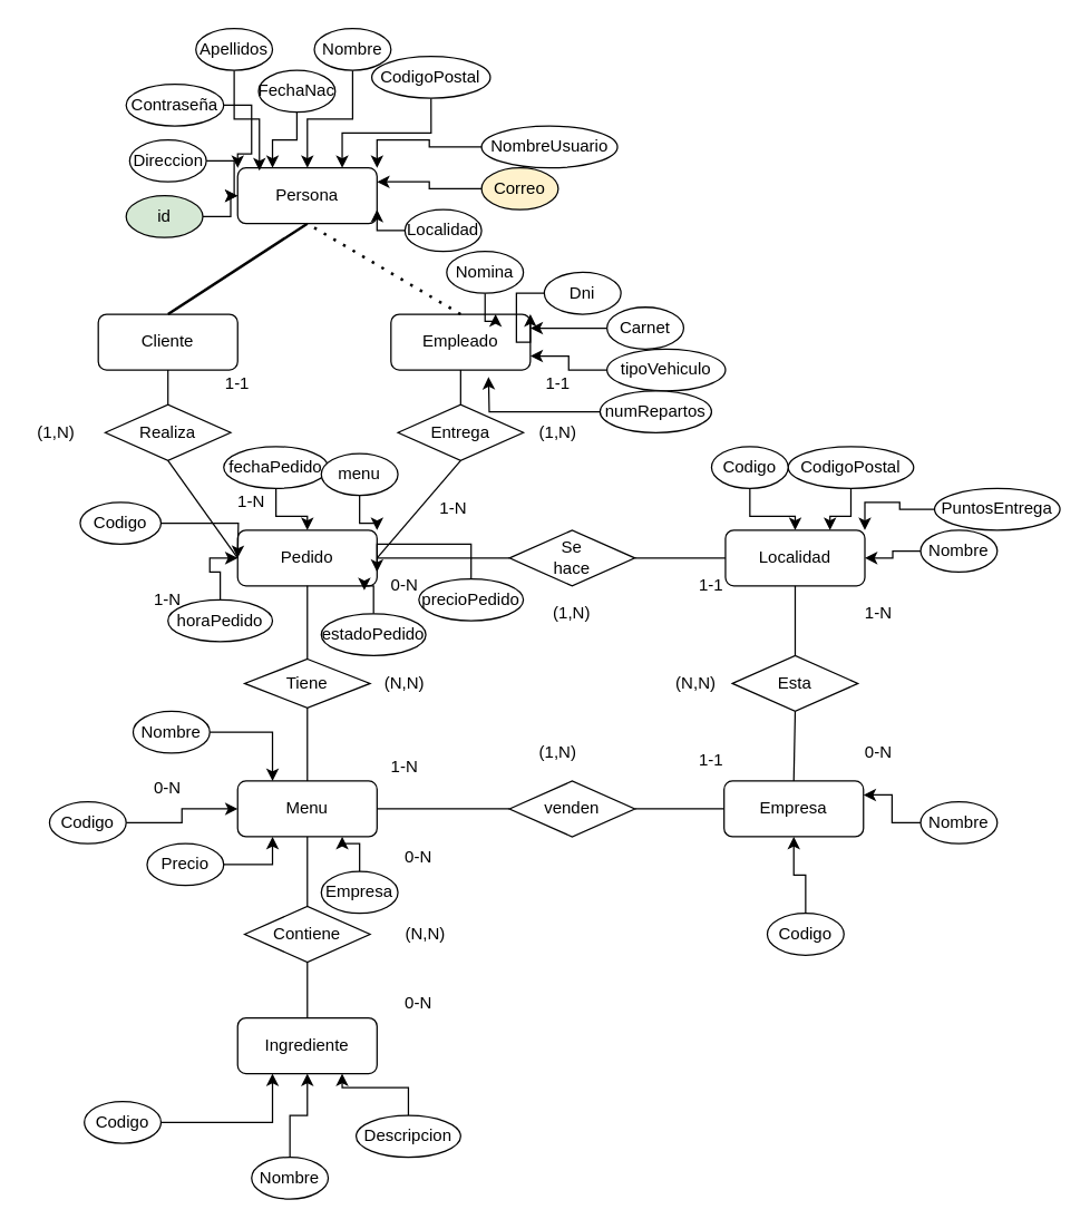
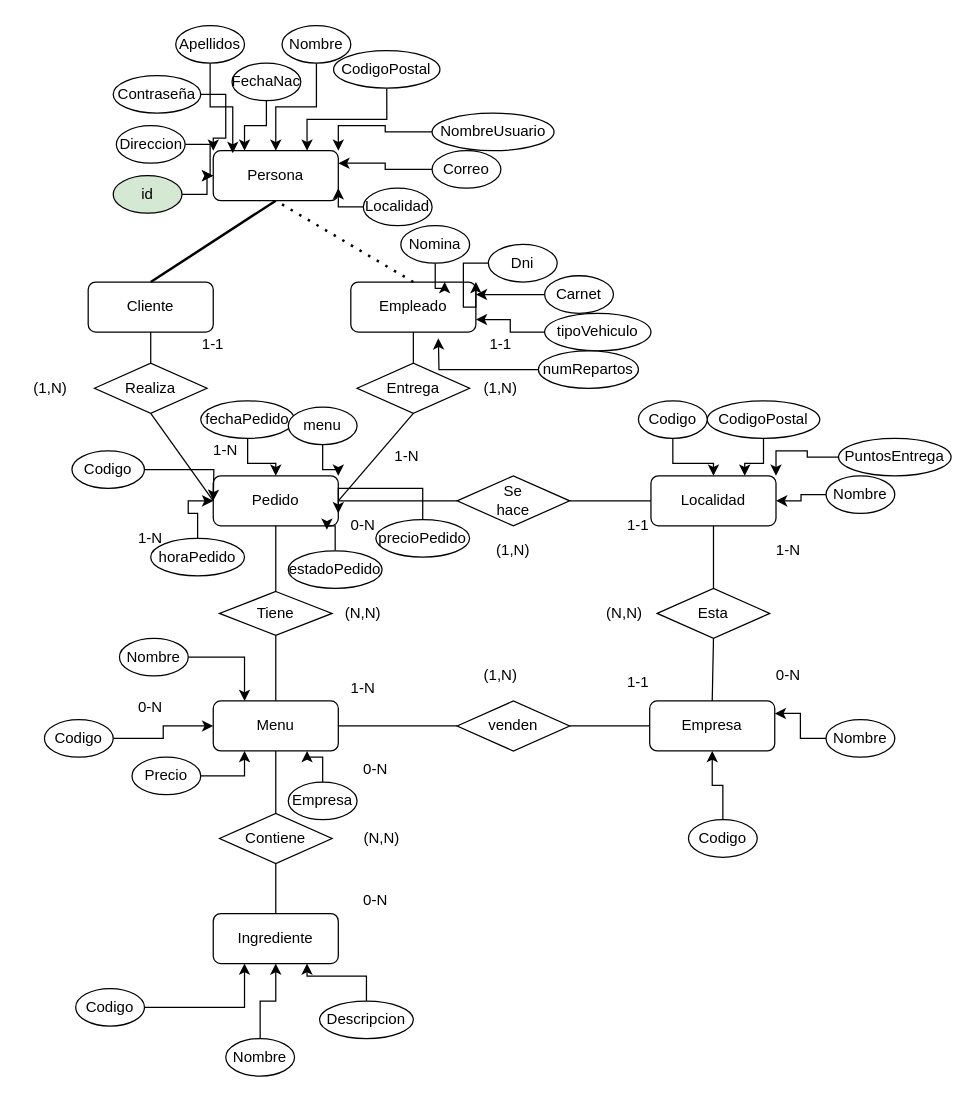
- <mxCell id="78" value="Correo" style="ellipse;whiteSpace=wrap;html=1;fillColor=#fff2cc;" vertex="1" parent="1"><mxGeometry x="345" y="120" width="55" height="30" as="geometry" /></mxCell>
+ <mxCell id="78" value="Correo" style="ellipse;whiteSpace=wrap;html=1;" vertex="1" parent="1"><mxGeometry x="345" y="120" width="55" height="30" as="geometry" /></mxCell>
